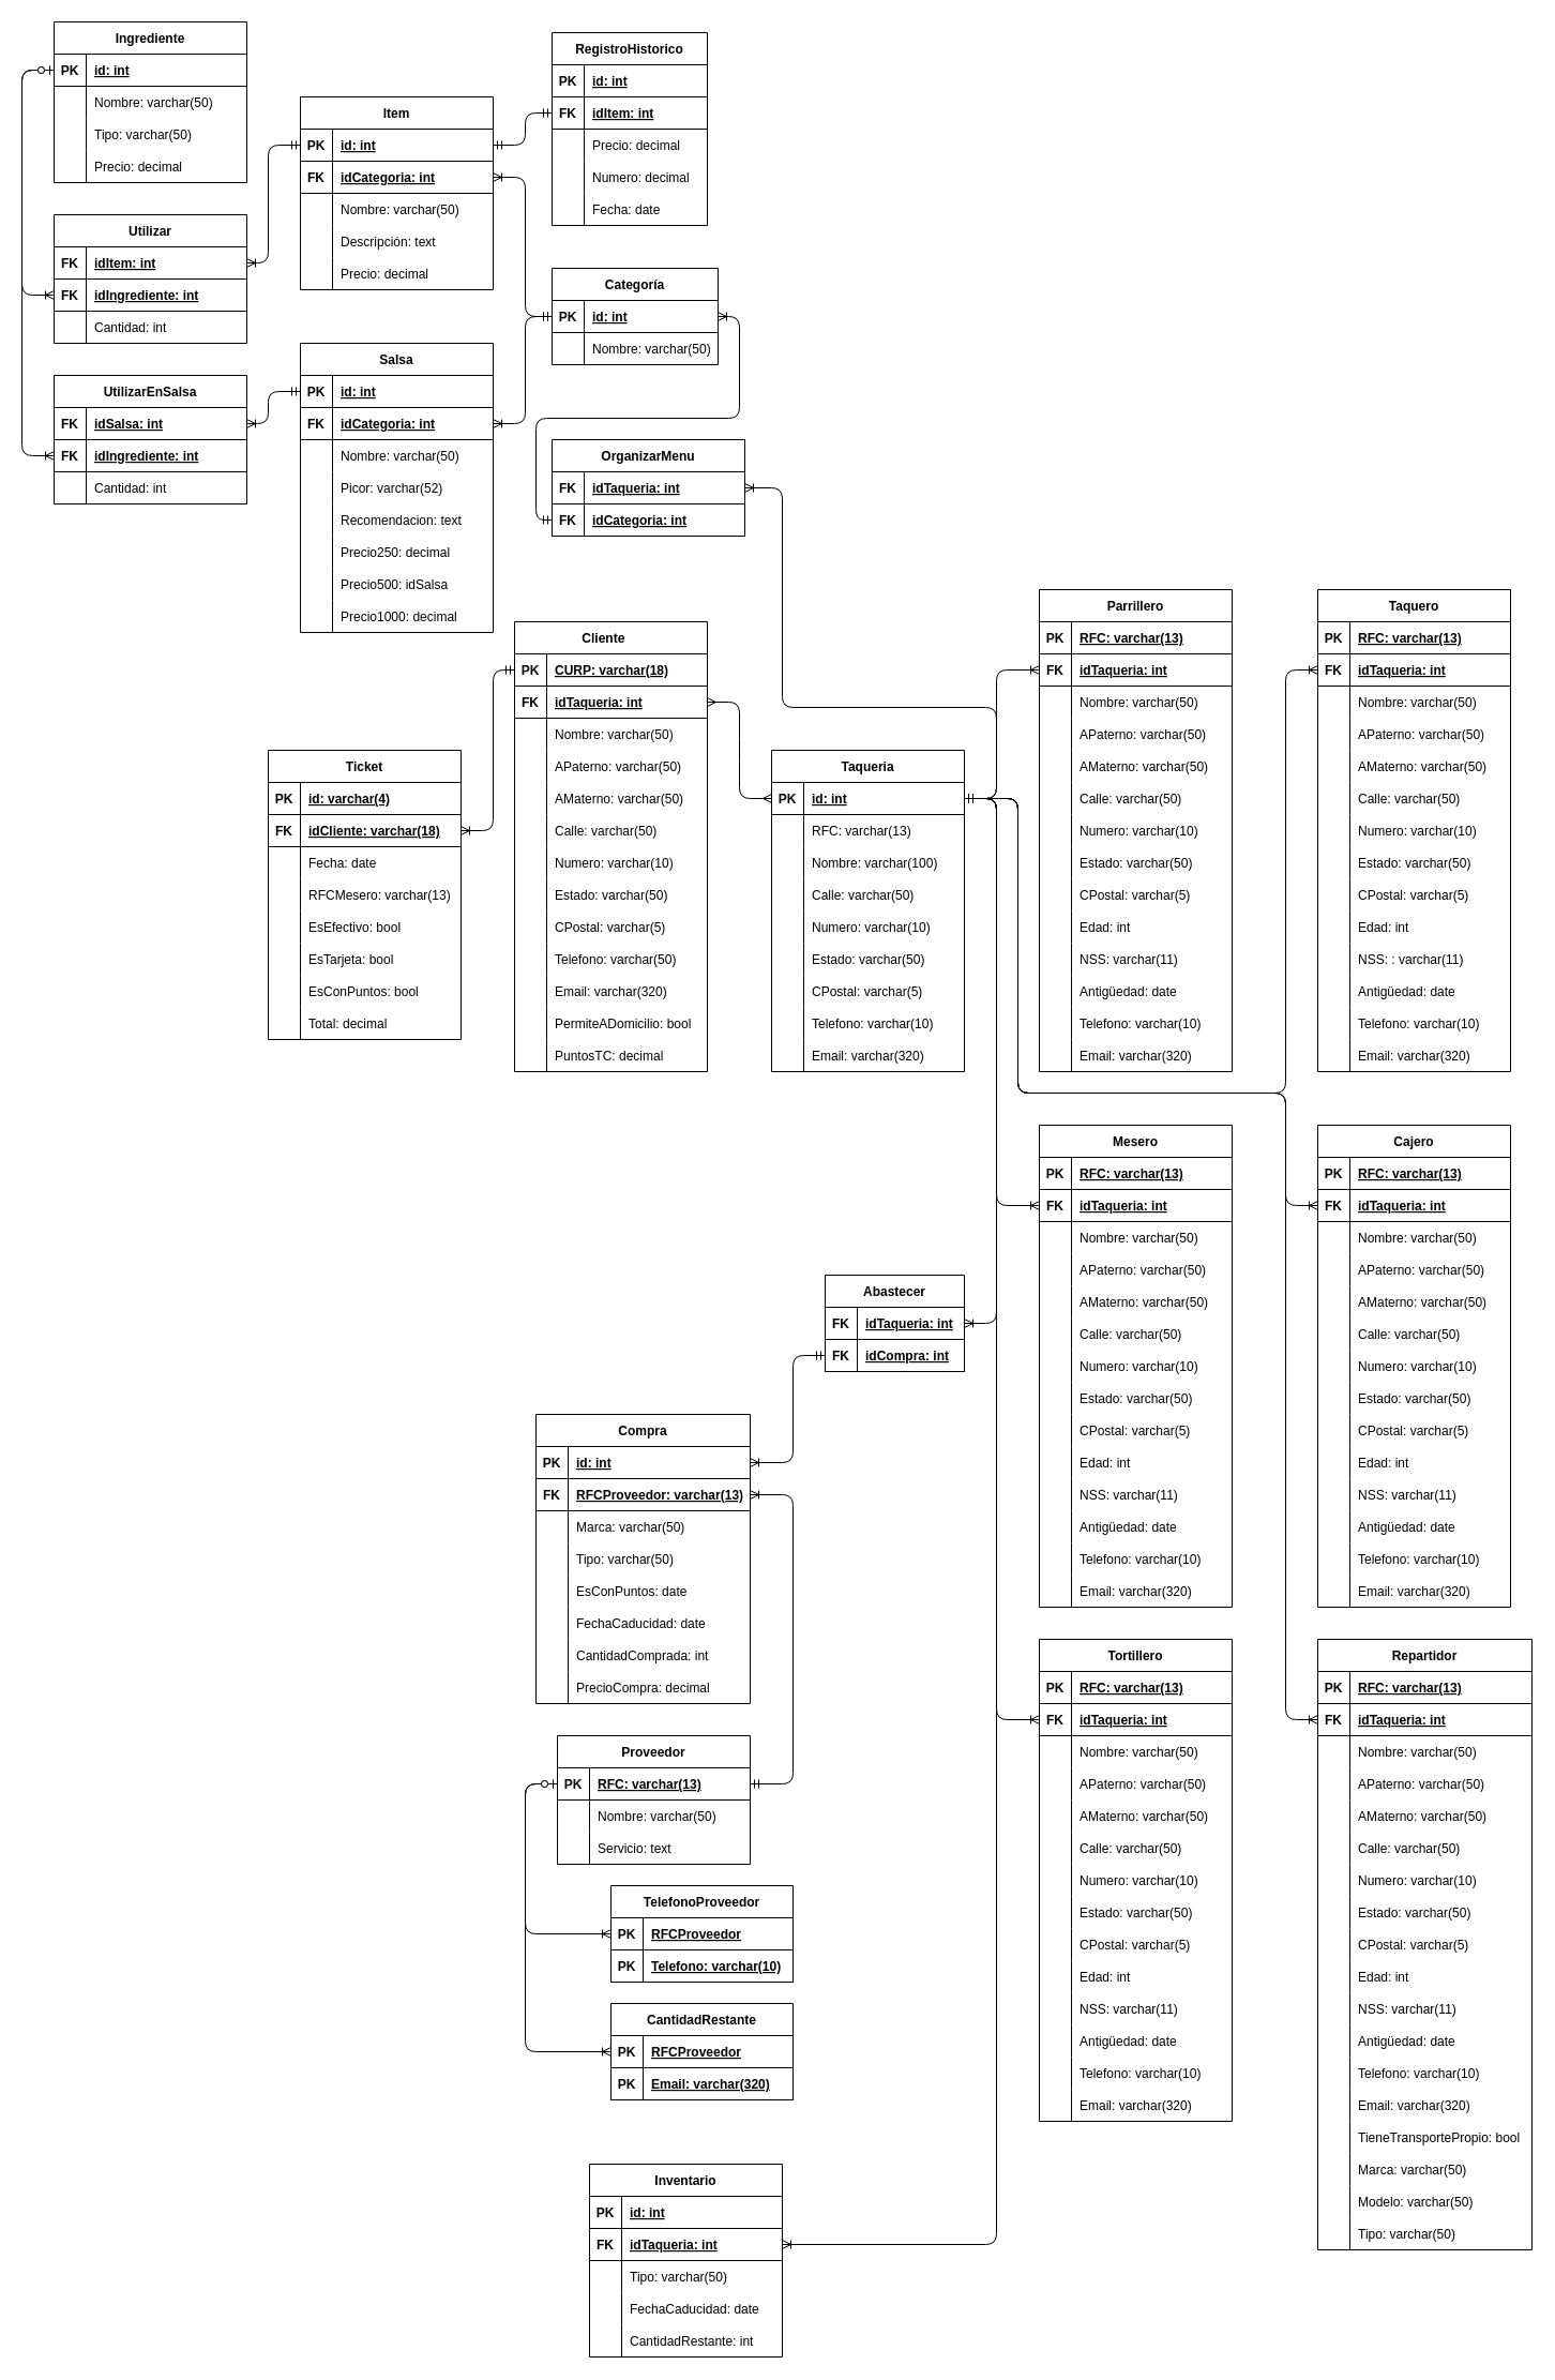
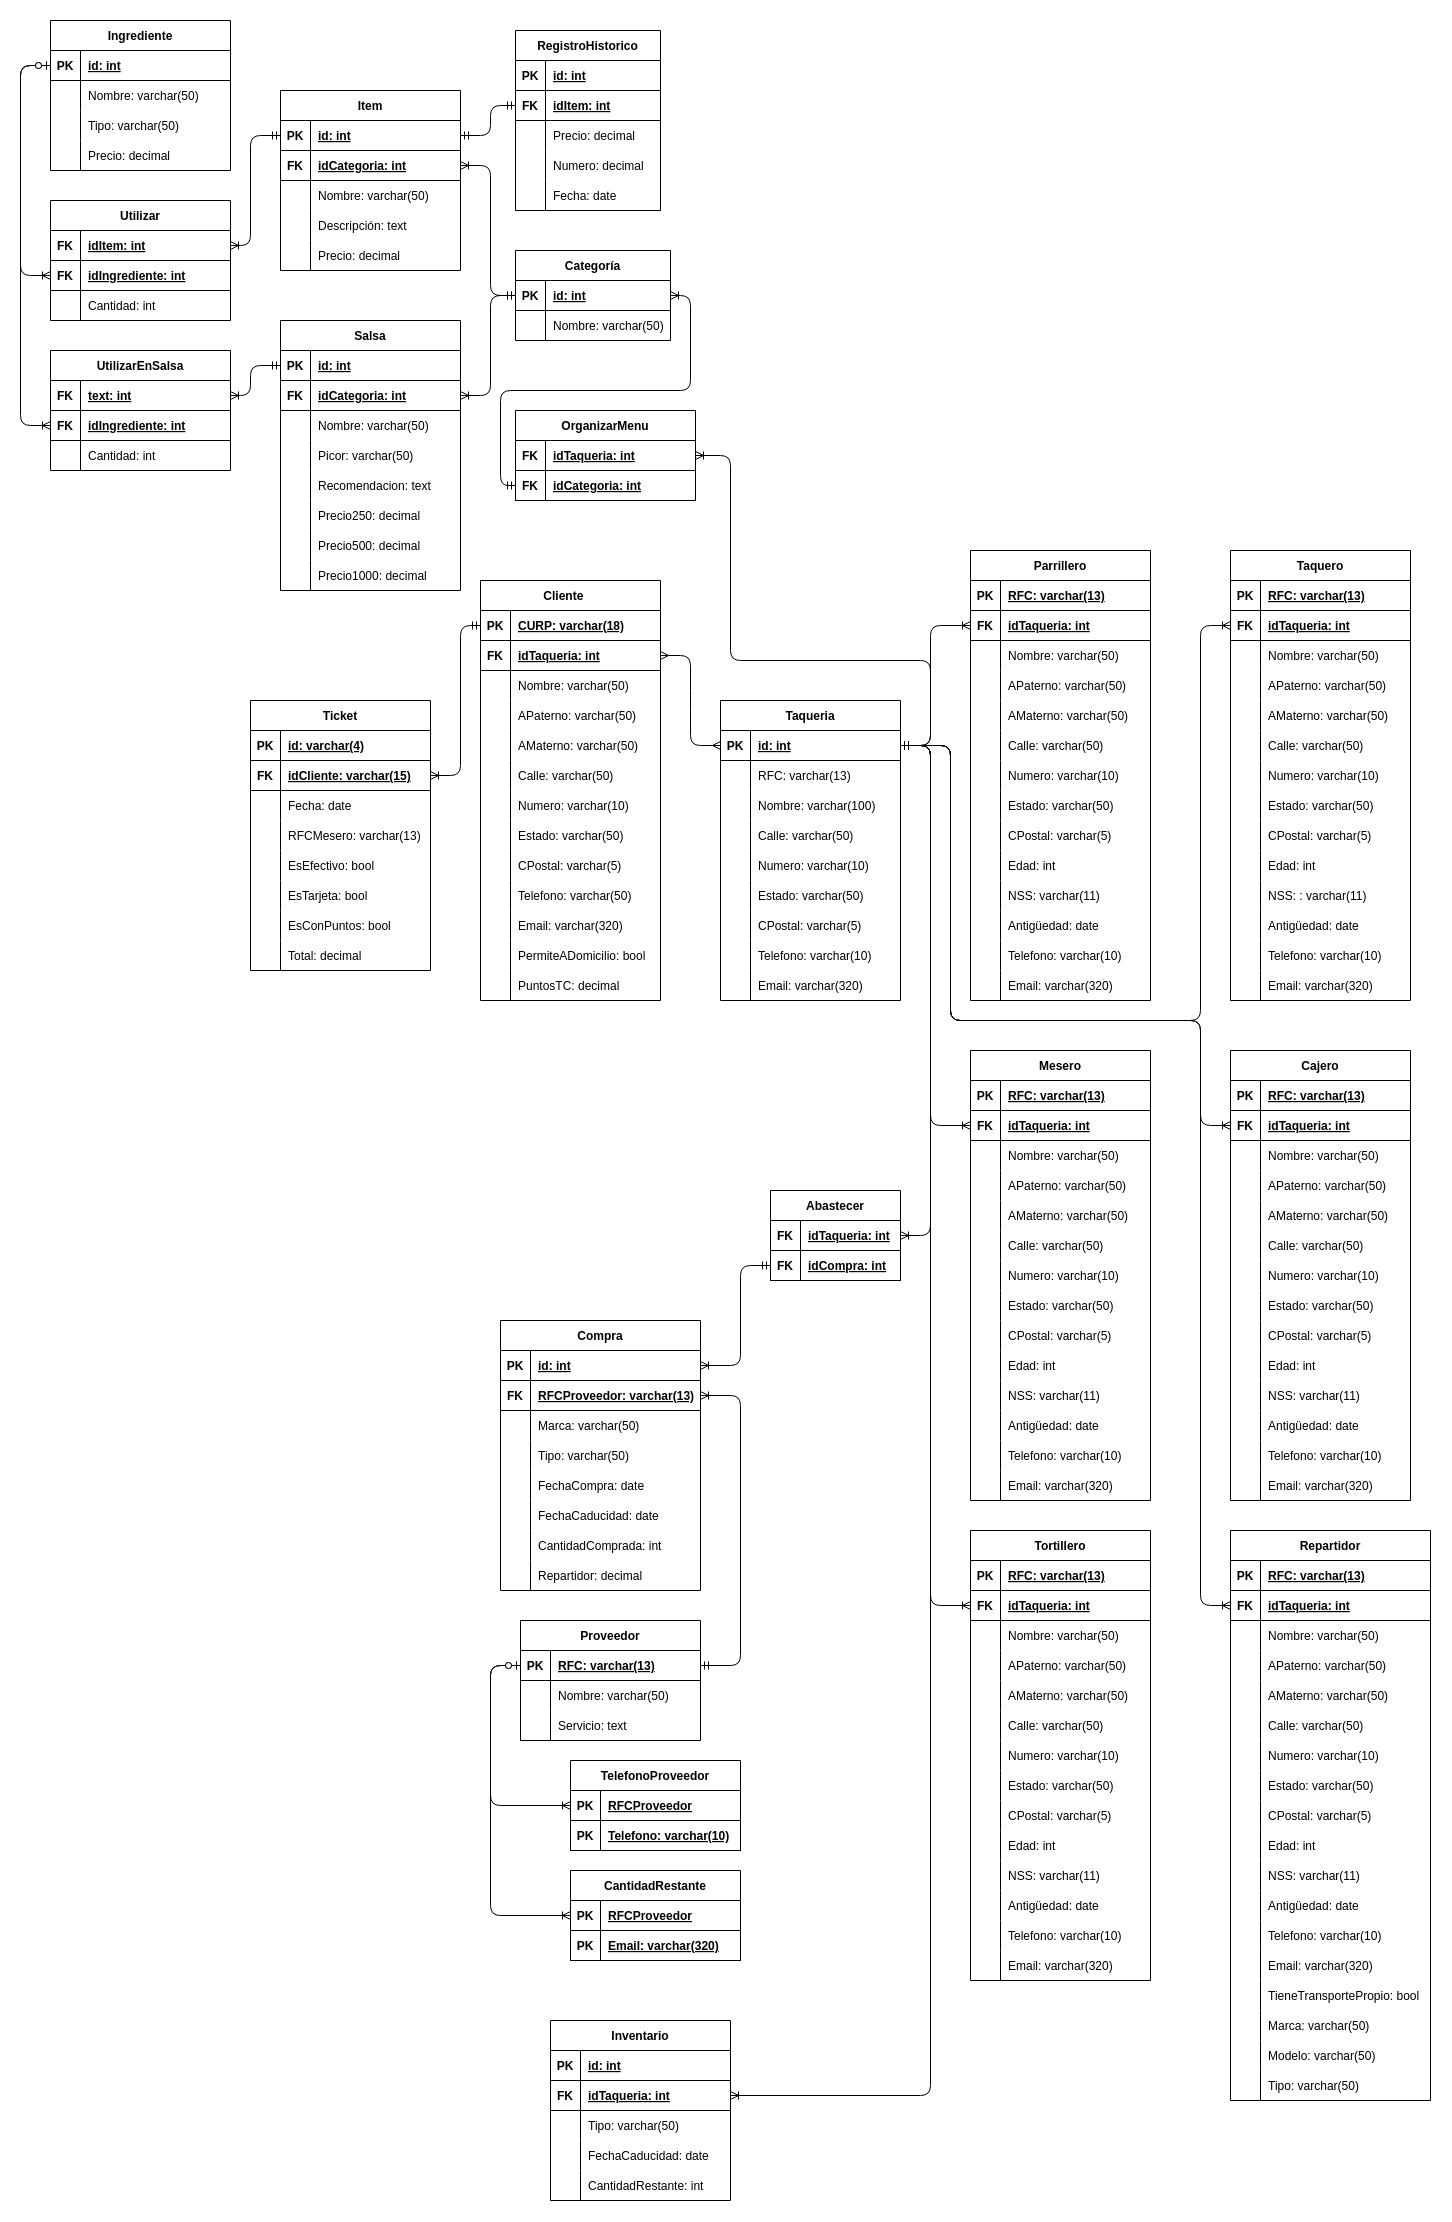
- <mxCell id="433" value="idSalsa: int" style="shape=partialRectangle;connectable=0;fillColor=none;top=0;left=0;bottom=0;right=0;align=left;spacingLeft=6;fontStyle=5;overflow=hidden;" parent="431" vertex="1"><mxGeometry x="30" width="150" height="30" as="geometry"><mxRectangle width="150" height="30" as="alternateBounds" /></mxGeometry></mxCell>
+ <mxCell id="433" value="text: int" style="shape=partialRectangle;connectable=0;fillColor=none;top=0;left=0;bottom=0;right=0;align=left;spacingLeft=6;fontStyle=5;overflow=hidden;" parent="431" vertex="1"><mxGeometry x="30" width="150" height="30" as="geometry"><mxRectangle width="150" height="30" as="alternateBounds" /></mxGeometry></mxCell>
- <mxCell id="417" value="Picor: varchar(52)" style="shape=partialRectangle;connectable=0;fillColor=none;top=0;left=0;bottom=0;right=0;align=left;spacingLeft=6;overflow=hidden;" parent="415" vertex="1"><mxGeometry x="30" width="150" height="30" as="geometry"><mxRectangle width="150" height="30" as="alternateBounds" /></mxGeometry></mxCell>
+ <mxCell id="417" value="Picor: varchar(50)" style="shape=partialRectangle;connectable=0;fillColor=none;top=0;left=0;bottom=0;right=0;align=left;spacingLeft=6;overflow=hidden;" parent="415" vertex="1"><mxGeometry x="30" width="150" height="30" as="geometry"><mxRectangle width="150" height="30" as="alternateBounds" /></mxGeometry></mxCell>
- <mxCell id="426" value="Precio500: idSalsa" style="shape=partialRectangle;connectable=0;fillColor=none;top=0;left=0;bottom=0;right=0;align=left;spacingLeft=6;overflow=hidden;" parent="424" vertex="1"><mxGeometry x="30" width="150" height="30" as="geometry"><mxRectangle width="150" height="30" as="alternateBounds" /></mxGeometry></mxCell>
+ <mxCell id="426" value="Precio500: decimal" style="shape=partialRectangle;connectable=0;fillColor=none;top=0;left=0;bottom=0;right=0;align=left;spacingLeft=6;overflow=hidden;" parent="424" vertex="1"><mxGeometry x="30" width="150" height="30" as="geometry"><mxRectangle width="150" height="30" as="alternateBounds" /></mxGeometry></mxCell>
- <mxCell id="544" value="idCliente: varchar(18)" style="shape=partialRectangle;connectable=0;fillColor=none;top=0;left=0;bottom=0;right=0;align=left;spacingLeft=6;fontStyle=5;overflow=hidden;" parent="542" vertex="1"><mxGeometry x="30" width="150" height="30" as="geometry"><mxRectangle width="150" height="30" as="alternateBounds" /></mxGeometry></mxCell>
+ <mxCell id="544" value="idCliente: varchar(15)" style="shape=partialRectangle;connectable=0;fillColor=none;top=0;left=0;bottom=0;right=0;align=left;spacingLeft=6;fontStyle=5;overflow=hidden;" parent="542" vertex="1"><mxGeometry x="30" width="150" height="30" as="geometry"><mxRectangle width="150" height="30" as="alternateBounds" /></mxGeometry></mxCell>
- <mxCell id="458" value="EsConPuntos: date" style="shape=partialRectangle;connectable=0;fillColor=none;top=0;left=0;bottom=0;right=0;align=left;spacingLeft=6;overflow=hidden;" parent="456" vertex="1"><mxGeometry x="30" width="170" height="30" as="geometry"><mxRectangle width="170" height="30" as="alternateBounds" /></mxGeometry></mxCell>
+ <mxCell id="458" value="FechaCompra: date" style="shape=partialRectangle;connectable=0;fillColor=none;top=0;left=0;bottom=0;right=0;align=left;spacingLeft=6;overflow=hidden;" parent="456" vertex="1"><mxGeometry x="30" width="170" height="30" as="geometry"><mxRectangle width="170" height="30" as="alternateBounds" /></mxGeometry></mxCell>
- <mxCell id="467" value="PrecioCompra: decimal" style="shape=partialRectangle;connectable=0;fillColor=none;top=0;left=0;bottom=0;right=0;align=left;spacingLeft=6;overflow=hidden;" parent="465" vertex="1"><mxGeometry x="30" width="170" height="30" as="geometry"><mxRectangle width="170" height="30" as="alternateBounds" /></mxGeometry></mxCell>
+ <mxCell id="467" value="Repartidor: decimal" style="shape=partialRectangle;connectable=0;fillColor=none;top=0;left=0;bottom=0;right=0;align=left;spacingLeft=6;overflow=hidden;" parent="465" vertex="1"><mxGeometry x="30" width="170" height="30" as="geometry"><mxRectangle width="170" height="30" as="alternateBounds" /></mxGeometry></mxCell>
